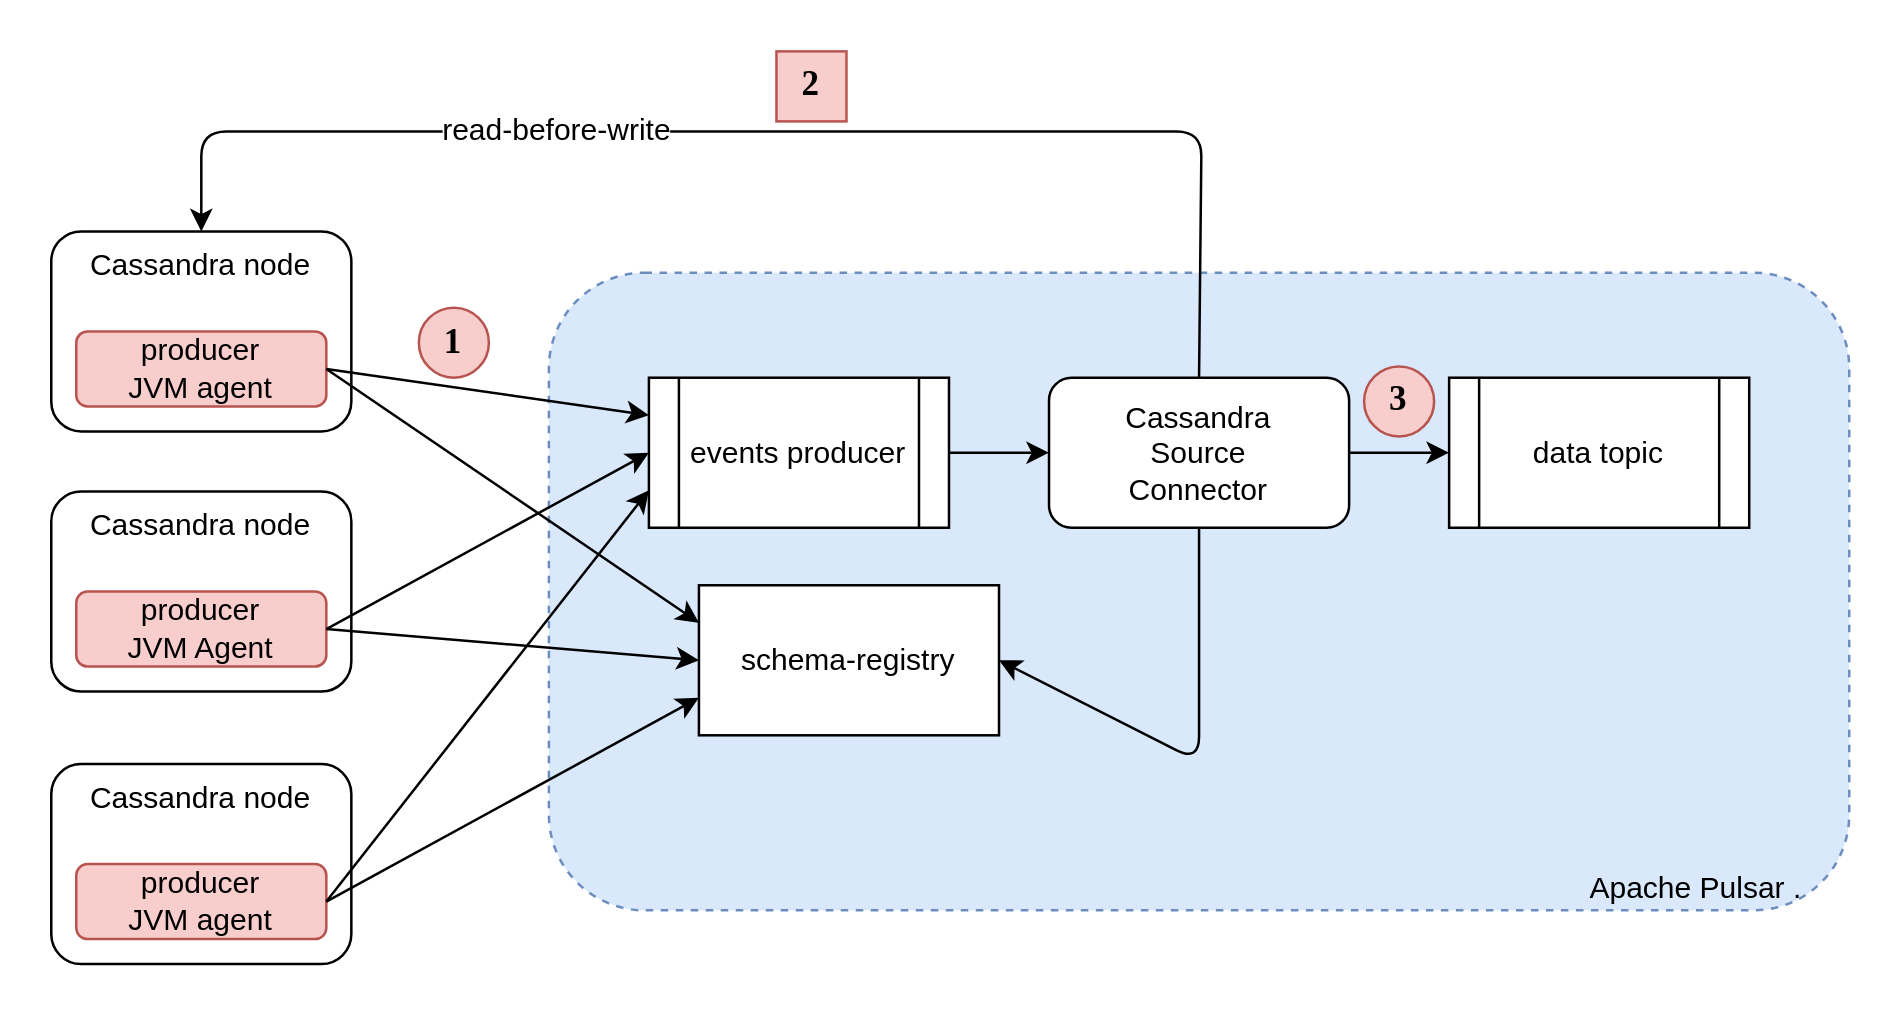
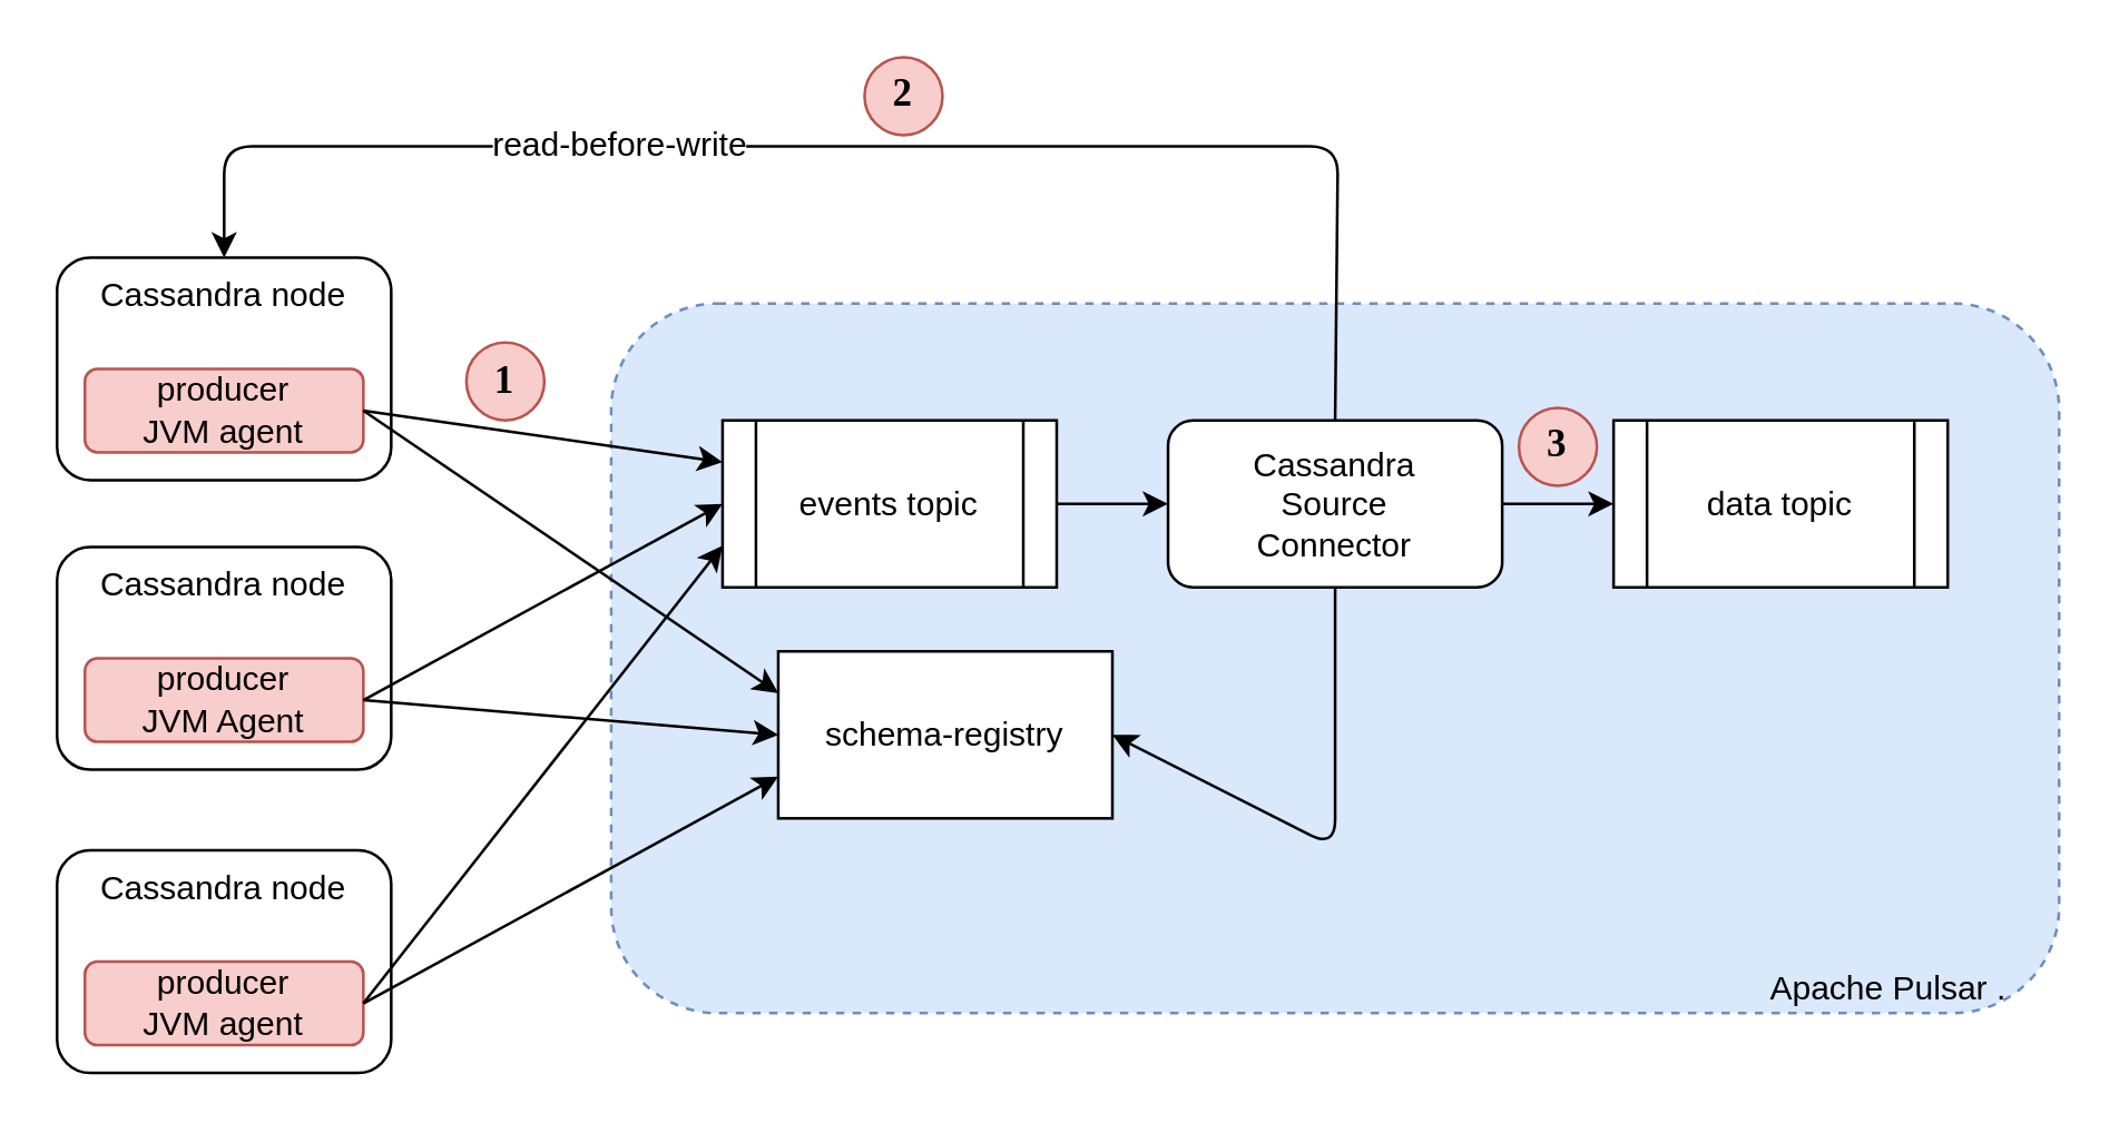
- <mxCell id="25" value="2" style="whiteSpace=wrap;html=1;fillColor=#f8cecc;strokeColor=#b85450;fontSize=14;fontFamily=Tahoma;fontStyle=1;rounded=0;" vertex="1" parent="1"><mxGeometry x="310" y="20" width="28" height="28" as="geometry" /></mxCell>
+ <mxCell id="25" value="2" style="ellipse;whiteSpace=wrap;html=1;fillColor=#f8cecc;strokeColor=#b85450;fontSize=14;fontFamily=Tahoma;fontStyle=1;" vertex="1" parent="1"><mxGeometry x="310" y="20" width="28" height="28" as="geometry" /></mxCell>
- <mxCell id="5" value="events producer" style="shape=process;whiteSpace=wrap;html=1;backgroundOutline=1;" parent="1" vertex="1"><mxGeometry x="259" y="150.5" width="120" height="60" as="geometry" /></mxCell>
+ <mxCell id="5" value="events topic" style="shape=process;whiteSpace=wrap;html=1;backgroundOutline=1;" parent="1" vertex="1"><mxGeometry x="259" y="150.5" width="120" height="60" as="geometry" /></mxCell>
